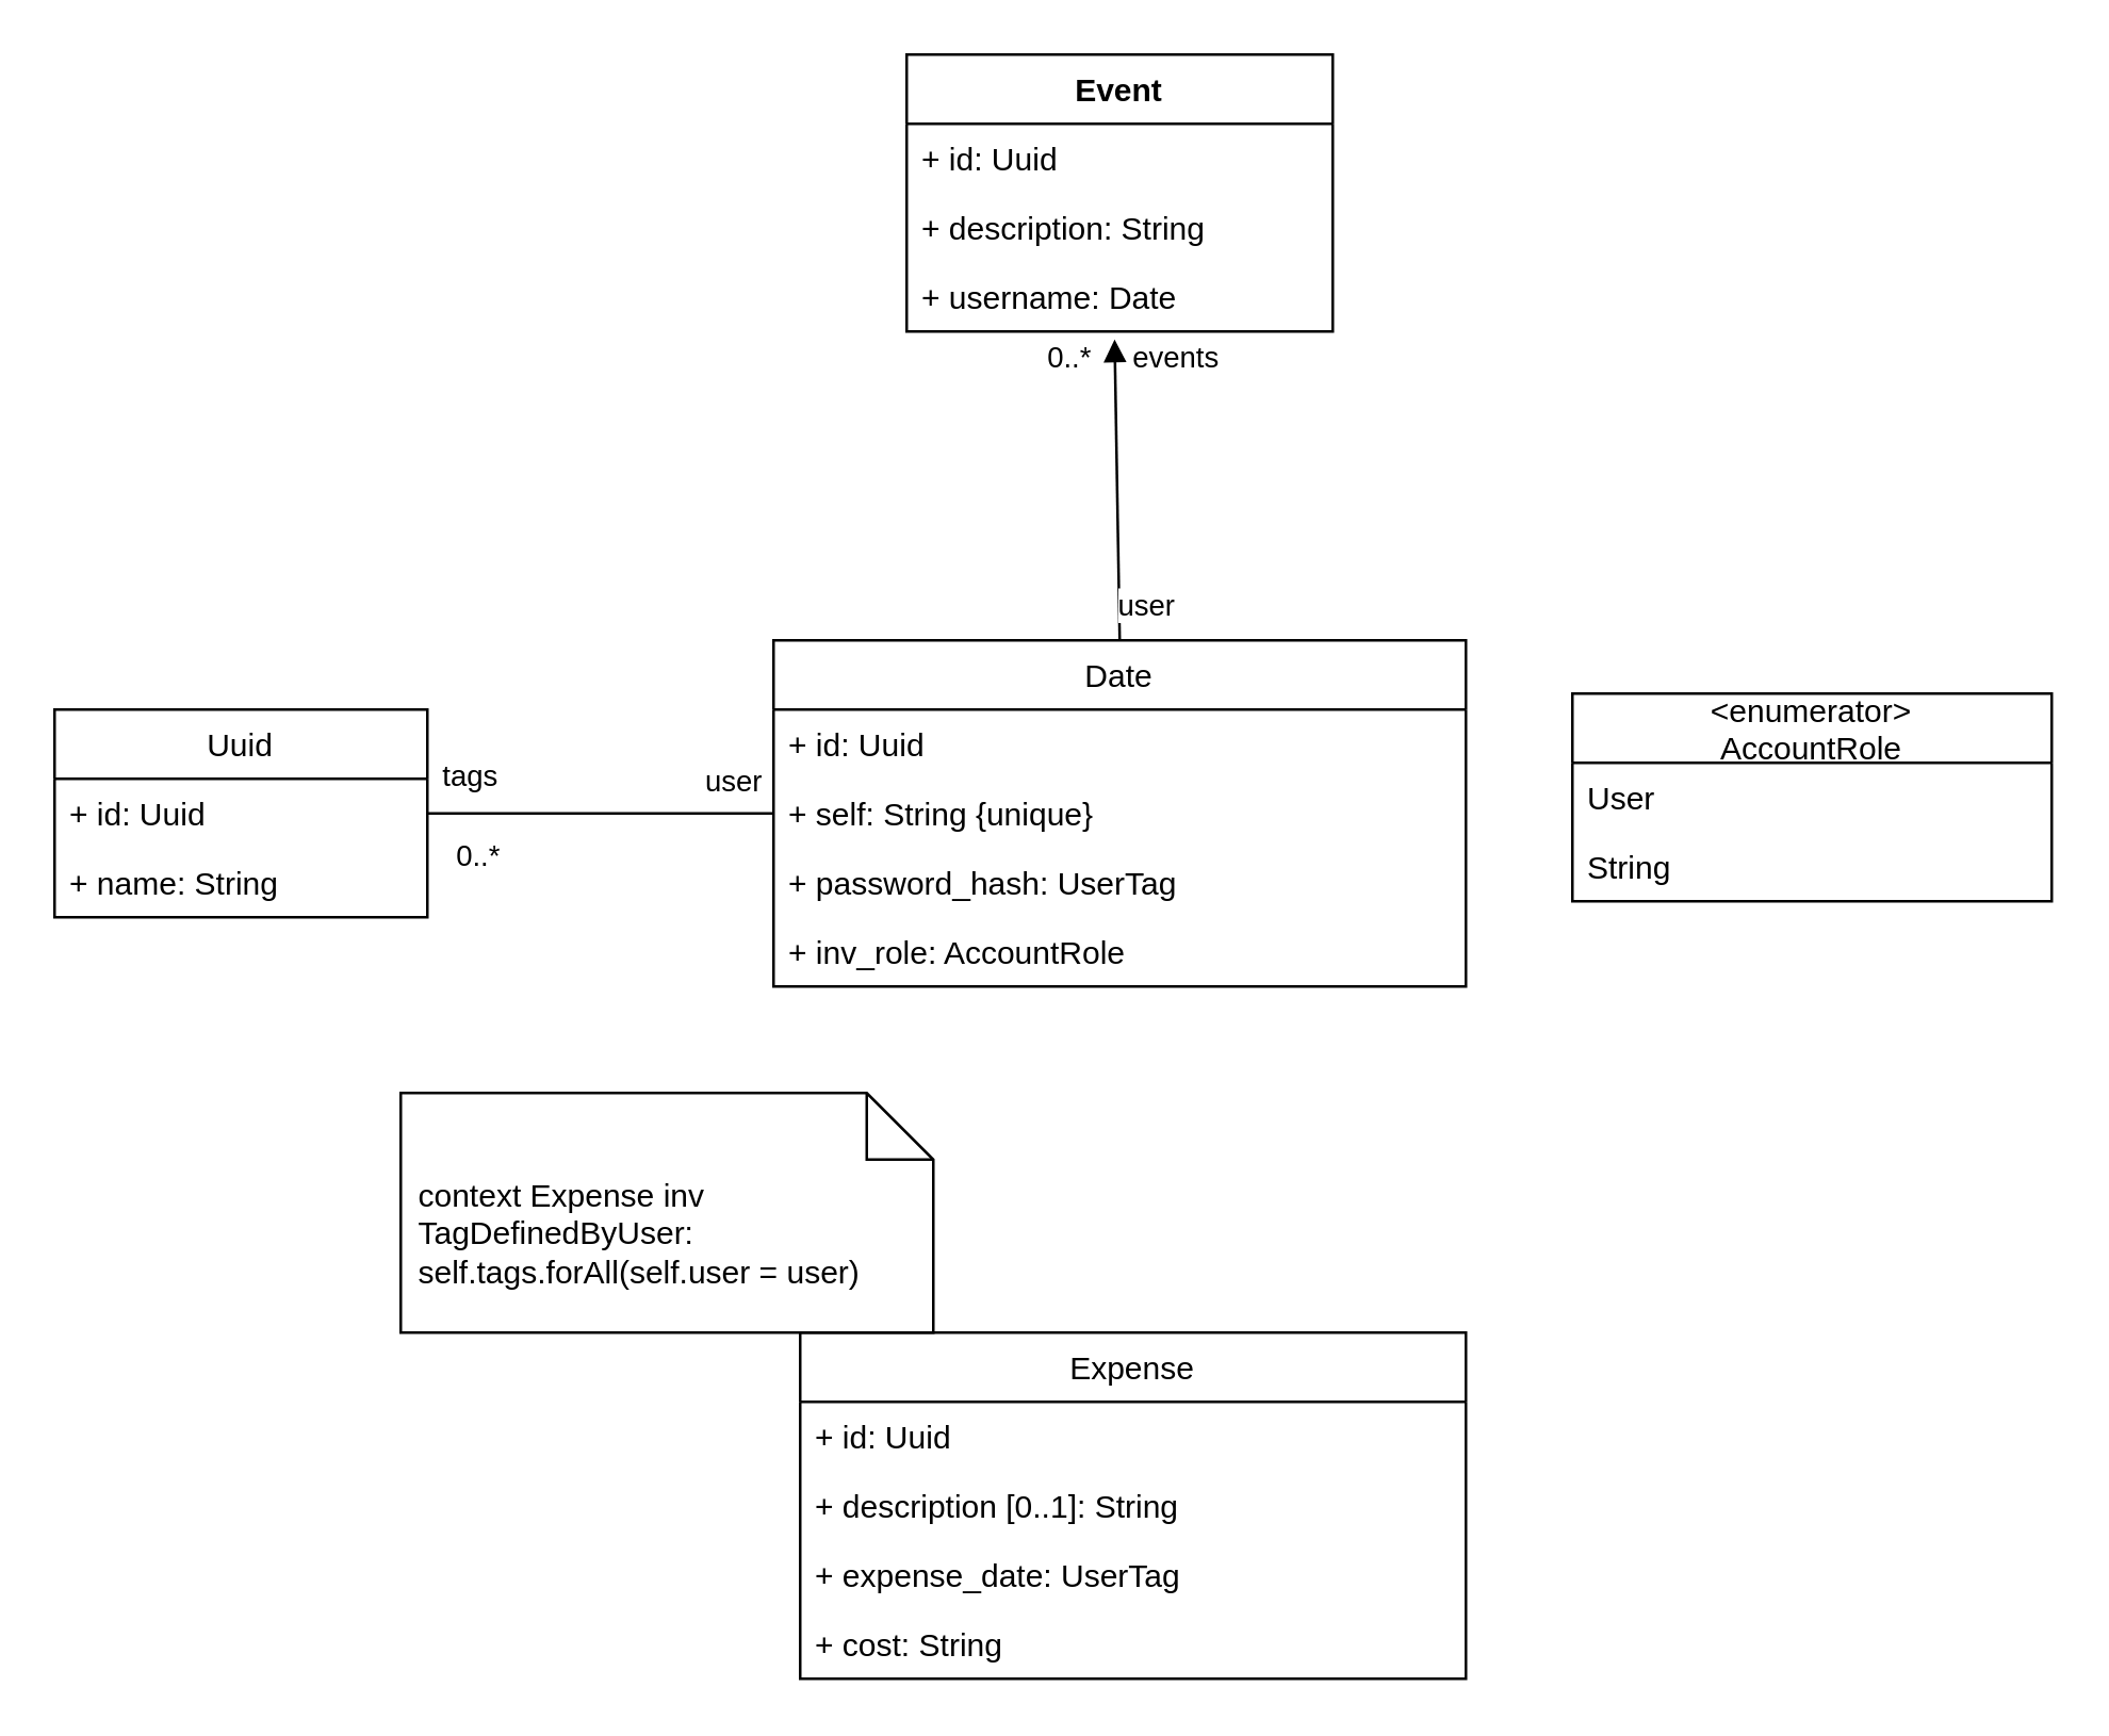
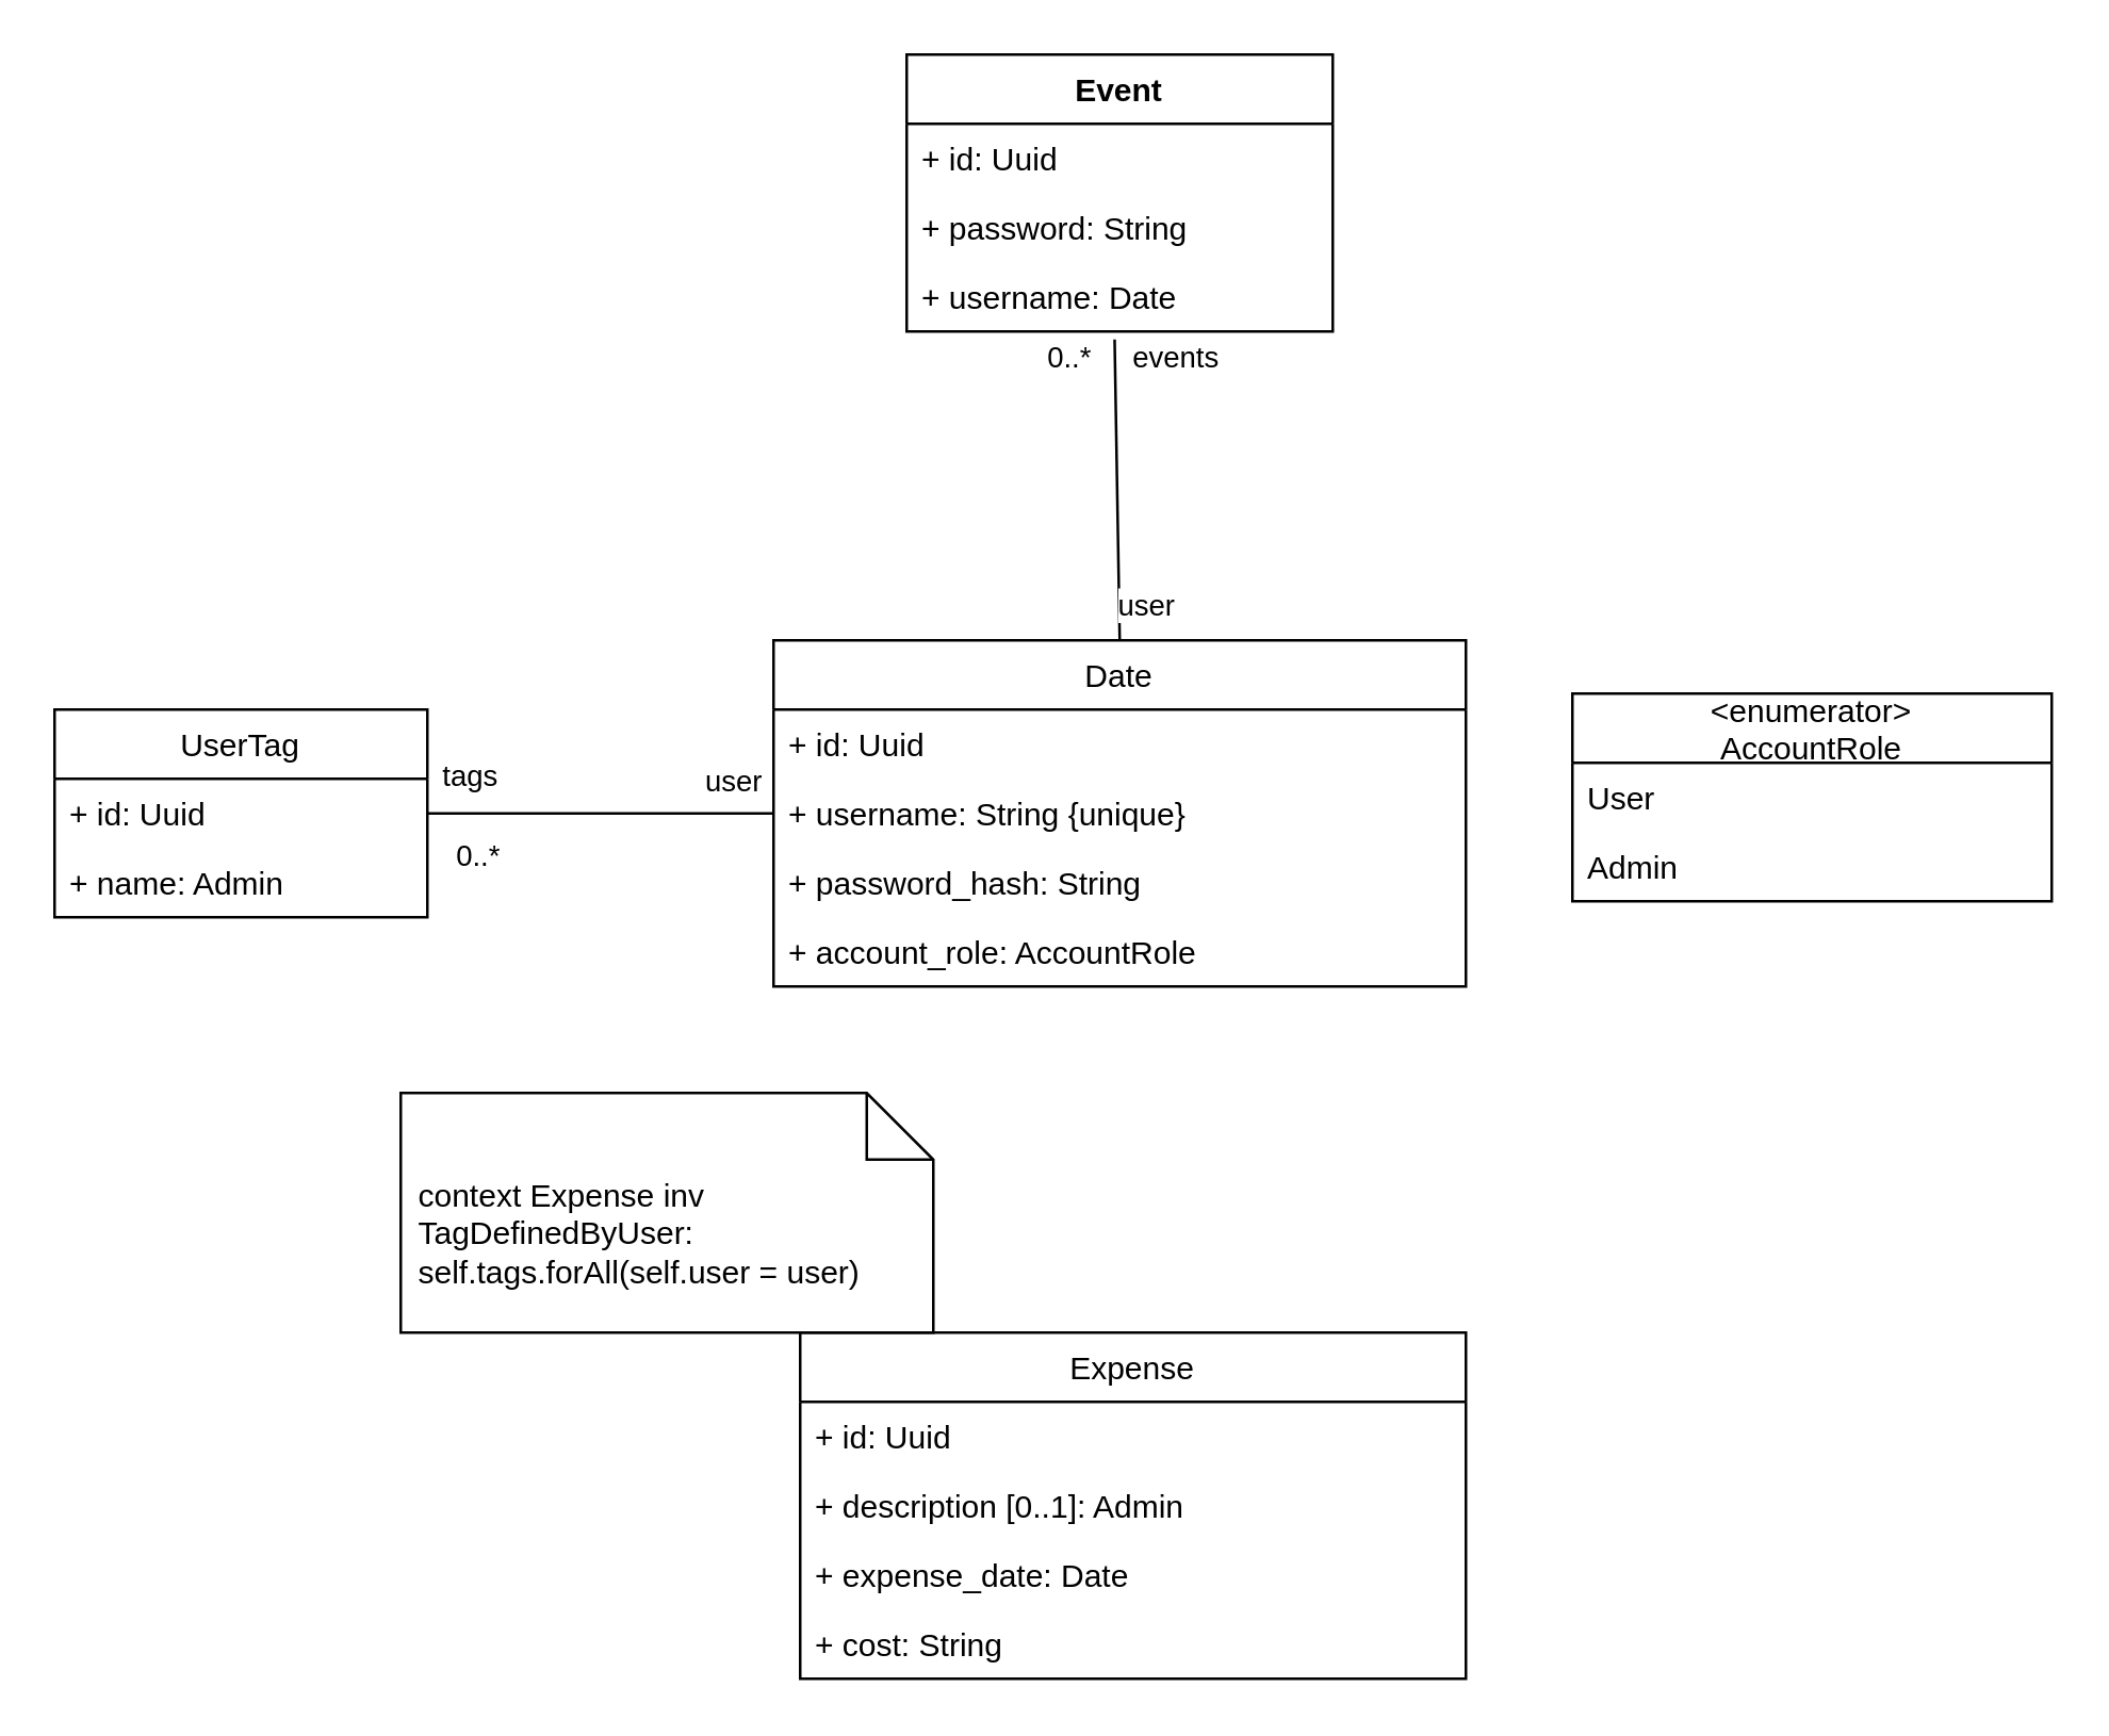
- <mxCell id="25" value="+ description: String" style="text;strokeColor=none;fillColor=none;align=left;verticalAlign=top;spacingLeft=4;spacingRight=4;overflow=hidden;rotatable=0;points=[[0,0.5],[1,0.5]];portConstraint=eastwest;" parent="23" vertex="1"><mxGeometry y="52" width="160" height="26" as="geometry" /></mxCell>
+ <mxCell id="25" value="+ password: String" style="text;strokeColor=none;fillColor=none;align=left;verticalAlign=top;spacingLeft=4;spacingRight=4;overflow=hidden;rotatable=0;points=[[0,0.5],[1,0.5]];portConstraint=eastwest;" parent="23" vertex="1"><mxGeometry y="52" width="160" height="26" as="geometry" /></mxCell>
- <mxCell id="27" value="" style="endArrow=block;html=1;entryX=0.488;entryY=1.115;entryDx=0;entryDy=0;entryPerimeter=0;exitX=0.5;exitY=0;exitDx=0;exitDy=0;" parent="1" source="7" target="26" edge="1"><mxGeometry width="50" height="50" relative="1" as="geometry"><mxPoint x="410" y="260" as="sourcePoint" /><mxPoint x="460" y="210" as="targetPoint" /></mxGeometry></mxCell>
+ <mxCell id="27" value="" style="endArrow=none;html=1;entryX=0.488;entryY=1.115;entryDx=0;entryDy=0;entryPerimeter=0;exitX=0.5;exitY=0;exitDx=0;exitDy=0;" parent="1" source="7" target="26" edge="1"><mxGeometry width="50" height="50" relative="1" as="geometry"><mxPoint x="410" y="260" as="sourcePoint" /><mxPoint x="460" y="210" as="targetPoint" /></mxGeometry></mxCell>
- <mxCell id="15" value="Uuid" style="swimlane;fontStyle=0;childLayout=stackLayout;horizontal=1;startSize=26;fillColor=none;horizontalStack=0;resizeParent=1;resizeParentMax=0;resizeLast=0;collapsible=1;marginBottom=0;" parent="1" vertex="1"><mxGeometry x="20" y="266" width="140" height="78" as="geometry" /></mxCell>
+ <mxCell id="15" value="UserTag" style="swimlane;fontStyle=0;childLayout=stackLayout;horizontal=1;startSize=26;fillColor=none;horizontalStack=0;resizeParent=1;resizeParentMax=0;resizeLast=0;collapsible=1;marginBottom=0;" parent="1" vertex="1"><mxGeometry x="20" y="266" width="140" height="78" as="geometry" /></mxCell>
- <mxCell id="9" value="+ self: String {unique}" style="text;strokeColor=none;fillColor=none;align=left;verticalAlign=top;spacingLeft=4;spacingRight=4;overflow=hidden;rotatable=0;points=[[0,0.5],[1,0.5]];portConstraint=eastwest;" parent="7" vertex="1"><mxGeometry y="52" width="260" height="26" as="geometry" /></mxCell>
+ <mxCell id="9" value="+ username: String {unique}" style="text;strokeColor=none;fillColor=none;align=left;verticalAlign=top;spacingLeft=4;spacingRight=4;overflow=hidden;rotatable=0;points=[[0,0.5],[1,0.5]];portConstraint=eastwest;" parent="7" vertex="1"><mxGeometry y="52" width="260" height="26" as="geometry" /></mxCell>
- <mxCell id="14" value="String" style="text;strokeColor=none;fillColor=none;align=left;verticalAlign=top;spacingLeft=4;spacingRight=4;overflow=hidden;rotatable=0;points=[[0,0.5],[1,0.5]];portConstraint=eastwest;" parent="12" vertex="1"><mxGeometry y="52" width="180" height="26" as="geometry" /></mxCell>
+ <mxCell id="14" value="Admin" style="text;strokeColor=none;fillColor=none;align=left;verticalAlign=top;spacingLeft=4;spacingRight=4;overflow=hidden;rotatable=0;points=[[0,0.5],[1,0.5]];portConstraint=eastwest;" parent="12" vertex="1"><mxGeometry y="52" width="180" height="26" as="geometry" /></mxCell>
- <mxCell id="17" value="+ name: String" style="text;strokeColor=none;fillColor=none;align=left;verticalAlign=top;spacingLeft=4;spacingRight=4;overflow=hidden;rotatable=0;points=[[0,0.5],[1,0.5]];portConstraint=eastwest;" parent="15" vertex="1"><mxGeometry y="52" width="140" height="26" as="geometry" /></mxCell>
+ <mxCell id="17" value="+ name: Admin" style="text;strokeColor=none;fillColor=none;align=left;verticalAlign=top;spacingLeft=4;spacingRight=4;overflow=hidden;rotatable=0;points=[[0,0.5],[1,0.5]];portConstraint=eastwest;" parent="15" vertex="1"><mxGeometry y="52" width="140" height="26" as="geometry" /></mxCell>
- <mxCell id="10" value="+ password_hash: UserTag" style="text;strokeColor=none;fillColor=none;align=left;verticalAlign=top;spacingLeft=4;spacingRight=4;overflow=hidden;rotatable=0;points=[[0,0.5],[1,0.5]];portConstraint=eastwest;" parent="7" vertex="1"><mxGeometry y="78" width="260" height="26" as="geometry" /></mxCell>
+ <mxCell id="10" value="+ password_hash: String" style="text;strokeColor=none;fillColor=none;align=left;verticalAlign=top;spacingLeft=4;spacingRight=4;overflow=hidden;rotatable=0;points=[[0,0.5],[1,0.5]];portConstraint=eastwest;" parent="7" vertex="1"><mxGeometry y="78" width="260" height="26" as="geometry" /></mxCell>
- <mxCell id="11" value="+ inv_role: AccountRole" style="text;strokeColor=none;fillColor=none;align=left;verticalAlign=top;spacingLeft=4;spacingRight=4;overflow=hidden;rotatable=0;points=[[0,0.5],[1,0.5]];portConstraint=eastwest;" parent="7" vertex="1"><mxGeometry y="104" width="260" height="26" as="geometry" /></mxCell>
+ <mxCell id="11" value="+ account_role: AccountRole" style="text;strokeColor=none;fillColor=none;align=left;verticalAlign=top;spacingLeft=4;spacingRight=4;overflow=hidden;rotatable=0;points=[[0,0.5],[1,0.5]];portConstraint=eastwest;" parent="7" vertex="1"><mxGeometry y="104" width="260" height="26" as="geometry" /></mxCell>
- <mxCell id="4" value="+ description [0..1]: String" style="text;strokeColor=none;fillColor=none;align=left;verticalAlign=top;spacingLeft=4;spacingRight=4;overflow=hidden;rotatable=0;points=[[0,0.5],[1,0.5]];portConstraint=eastwest;" parent="2" vertex="1"><mxGeometry y="52" width="250" height="26" as="geometry" /></mxCell>
+ <mxCell id="4" value="+ description [0..1]: Admin" style="text;strokeColor=none;fillColor=none;align=left;verticalAlign=top;spacingLeft=4;spacingRight=4;overflow=hidden;rotatable=0;points=[[0,0.5],[1,0.5]];portConstraint=eastwest;" parent="2" vertex="1"><mxGeometry y="52" width="250" height="26" as="geometry" /></mxCell>
- <mxCell id="5" value="+ expense_date: UserTag" style="text;strokeColor=none;fillColor=none;align=left;verticalAlign=top;spacingLeft=4;spacingRight=4;overflow=hidden;rotatable=0;points=[[0,0.5],[1,0.5]];portConstraint=eastwest;" parent="2" vertex="1"><mxGeometry y="78" width="250" height="26" as="geometry" /></mxCell>
+ <mxCell id="5" value="+ expense_date: Date" style="text;strokeColor=none;fillColor=none;align=left;verticalAlign=top;spacingLeft=4;spacingRight=4;overflow=hidden;rotatable=0;points=[[0,0.5],[1,0.5]];portConstraint=eastwest;" parent="2" vertex="1"><mxGeometry y="78" width="250" height="26" as="geometry" /></mxCell>
